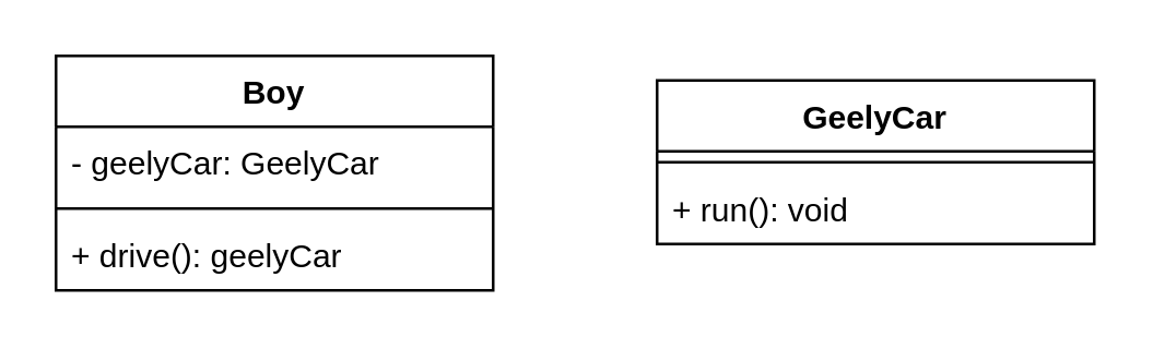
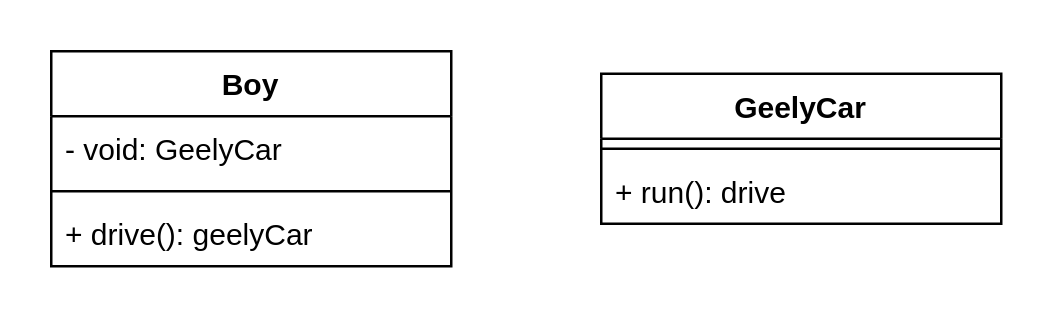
- <mxCell id="3" value="- geelyCar: GeelyCar" style="text;strokeColor=none;fillColor=none;align=left;verticalAlign=top;spacingLeft=4;spacingRight=4;overflow=hidden;rotatable=0;points=[[0,0.5],[1,0.5]];portConstraint=eastwest;" vertex="1" parent="2"><mxGeometry y="26" width="160" height="26" as="geometry" /></mxCell>
+ <mxCell id="3" value="- void: GeelyCar" style="text;strokeColor=none;fillColor=none;align=left;verticalAlign=top;spacingLeft=4;spacingRight=4;overflow=hidden;rotatable=0;points=[[0,0.5],[1,0.5]];portConstraint=eastwest;" vertex="1" parent="2"><mxGeometry y="26" width="160" height="26" as="geometry" /></mxCell>
- <mxCell id="8" value="+ run(): void" style="text;strokeColor=none;fillColor=none;align=left;verticalAlign=top;spacingLeft=4;spacingRight=4;overflow=hidden;rotatable=0;points=[[0,0.5],[1,0.5]];portConstraint=eastwest;" vertex="1" parent="6"><mxGeometry y="34" width="160" height="26" as="geometry" /></mxCell>
+ <mxCell id="8" value="+ run(): drive" style="text;strokeColor=none;fillColor=none;align=left;verticalAlign=top;spacingLeft=4;spacingRight=4;overflow=hidden;rotatable=0;points=[[0,0.5],[1,0.5]];portConstraint=eastwest;" vertex="1" parent="6"><mxGeometry y="34" width="160" height="26" as="geometry" /></mxCell>
